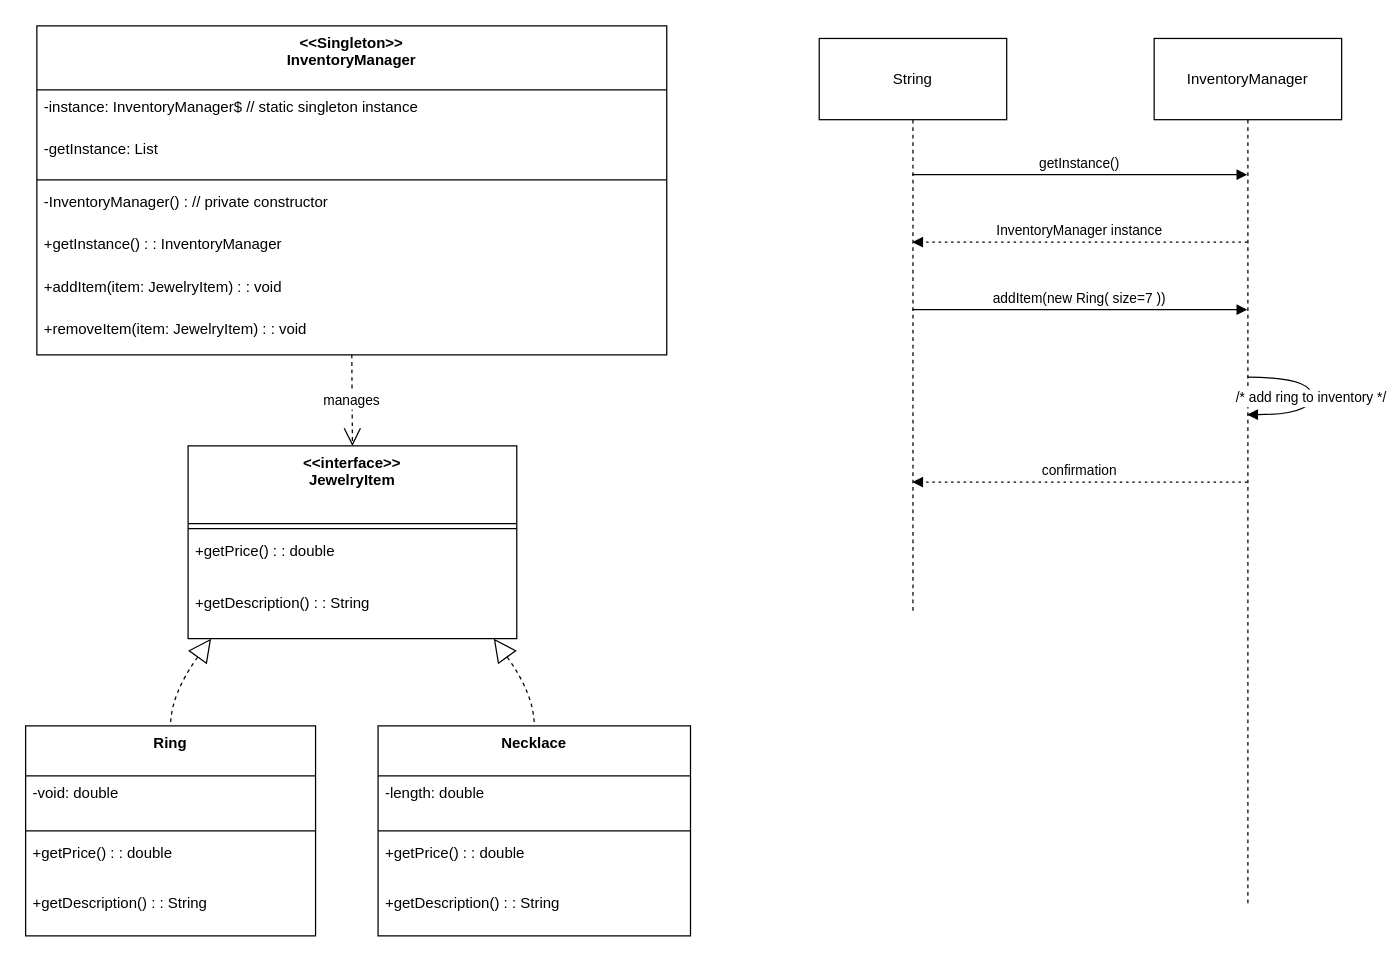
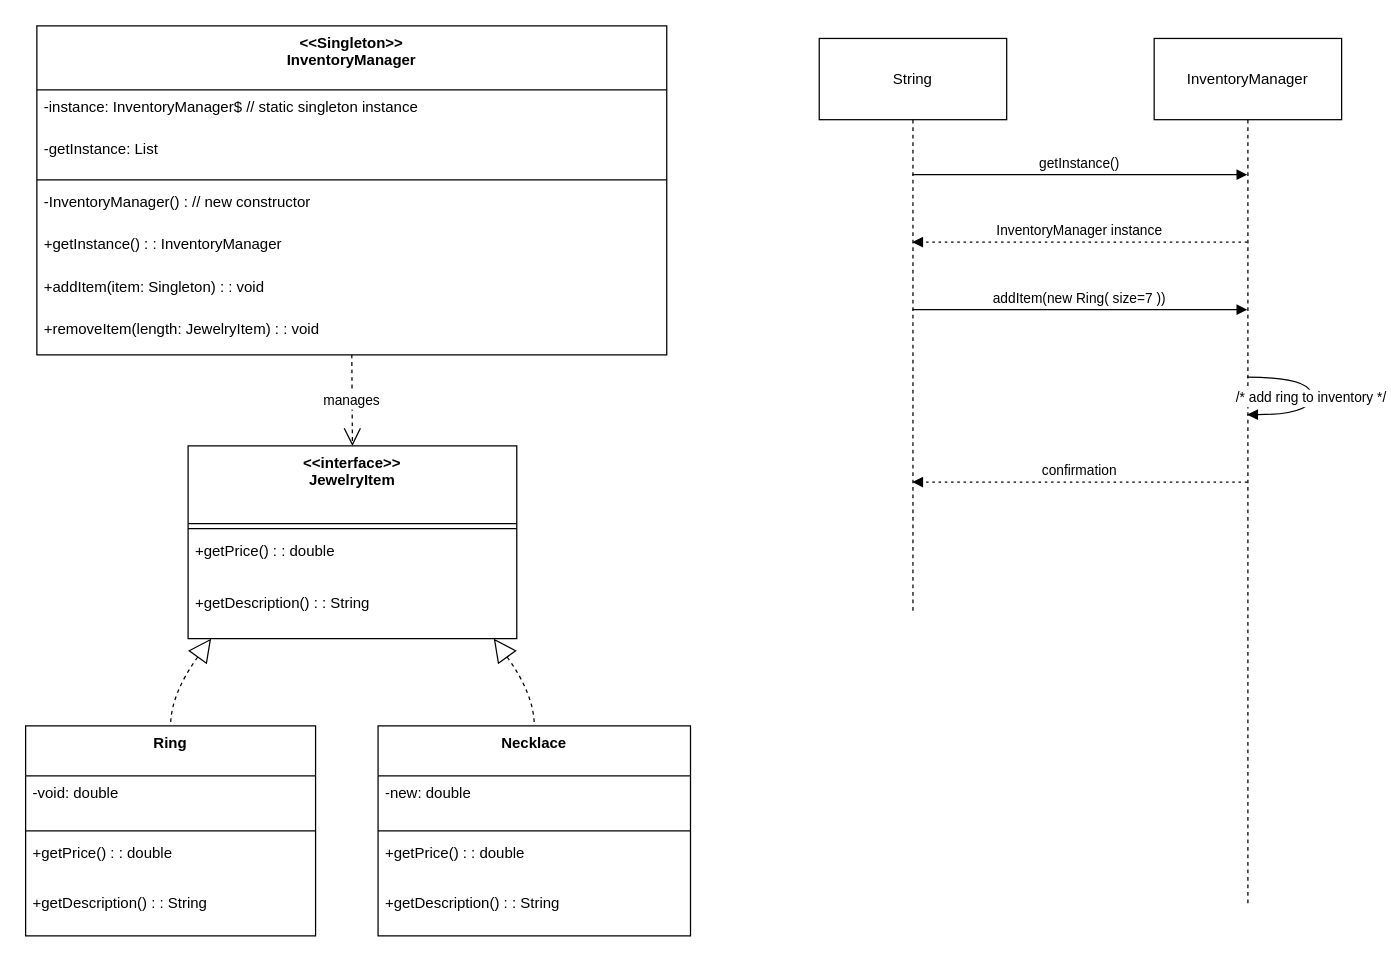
- <mxCell id="6" value="-InventoryManager() : // private constructor" style="text;strokeColor=none;fillColor=none;align=left;verticalAlign=top;spacingLeft=4;spacingRight=4;overflow=hidden;rotatable=0;points=[[0,0.5],[1,0.5]];portConstraint=eastwest;" vertex="1" parent="2"><mxGeometry y="127.2" width="504" height="34" as="geometry" /></mxCell>
+ <mxCell id="6" value="-InventoryManager() : // new constructor" style="text;strokeColor=none;fillColor=none;align=left;verticalAlign=top;spacingLeft=4;spacingRight=4;overflow=hidden;rotatable=0;points=[[0,0.5],[1,0.5]];portConstraint=eastwest;" vertex="1" parent="2"><mxGeometry y="127.2" width="504" height="34" as="geometry" /></mxCell>
- <mxCell id="8" value="+addItem(item: JewelryItem) : : void" style="text;strokeColor=none;fillColor=none;align=left;verticalAlign=top;spacingLeft=4;spacingRight=4;overflow=hidden;rotatable=0;points=[[0,0.5],[1,0.5]];portConstraint=eastwest;" vertex="1" parent="2"><mxGeometry y="195.2" width="504" height="34" as="geometry" /></mxCell>
+ <mxCell id="8" value="+addItem(item: Singleton) : : void" style="text;strokeColor=none;fillColor=none;align=left;verticalAlign=top;spacingLeft=4;spacingRight=4;overflow=hidden;rotatable=0;points=[[0,0.5],[1,0.5]];portConstraint=eastwest;" vertex="1" parent="2"><mxGeometry y="195.2" width="504" height="34" as="geometry" /></mxCell>
- <mxCell id="9" value="+removeItem(item: JewelryItem) : : void" style="text;strokeColor=none;fillColor=none;align=left;verticalAlign=top;spacingLeft=4;spacingRight=4;overflow=hidden;rotatable=0;points=[[0,0.5],[1,0.5]];portConstraint=eastwest;" vertex="1" parent="2"><mxGeometry y="229.2" width="504" height="34" as="geometry" /></mxCell>
+ <mxCell id="9" value="+removeItem(length: JewelryItem) : : void" style="text;strokeColor=none;fillColor=none;align=left;verticalAlign=top;spacingLeft=4;spacingRight=4;overflow=hidden;rotatable=0;points=[[0,0.5],[1,0.5]];portConstraint=eastwest;" vertex="1" parent="2"><mxGeometry y="229.2" width="504" height="34" as="geometry" /></mxCell>
- <mxCell id="20" value="-length: double" style="text;strokeColor=none;fillColor=none;align=left;verticalAlign=top;spacingLeft=4;spacingRight=4;overflow=hidden;rotatable=0;points=[[0,0.5],[1,0.5]];portConstraint=eastwest;" vertex="1" parent="19"><mxGeometry y="40" width="250" height="40" as="geometry" /></mxCell>
+ <mxCell id="20" value="-new: double" style="text;strokeColor=none;fillColor=none;align=left;verticalAlign=top;spacingLeft=4;spacingRight=4;overflow=hidden;rotatable=0;points=[[0,0.5],[1,0.5]];portConstraint=eastwest;" vertex="1" parent="19"><mxGeometry y="40" width="250" height="40" as="geometry" /></mxCell>
